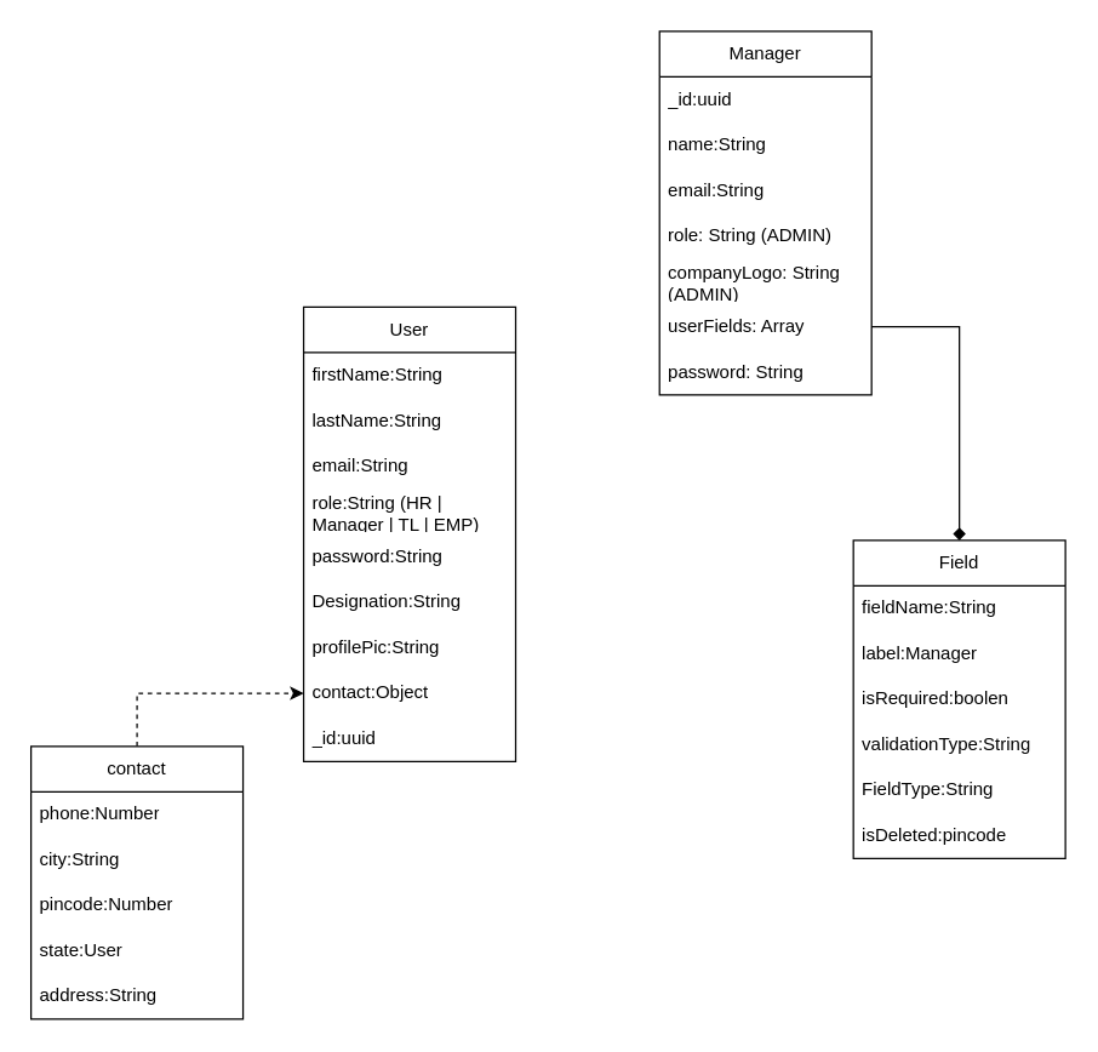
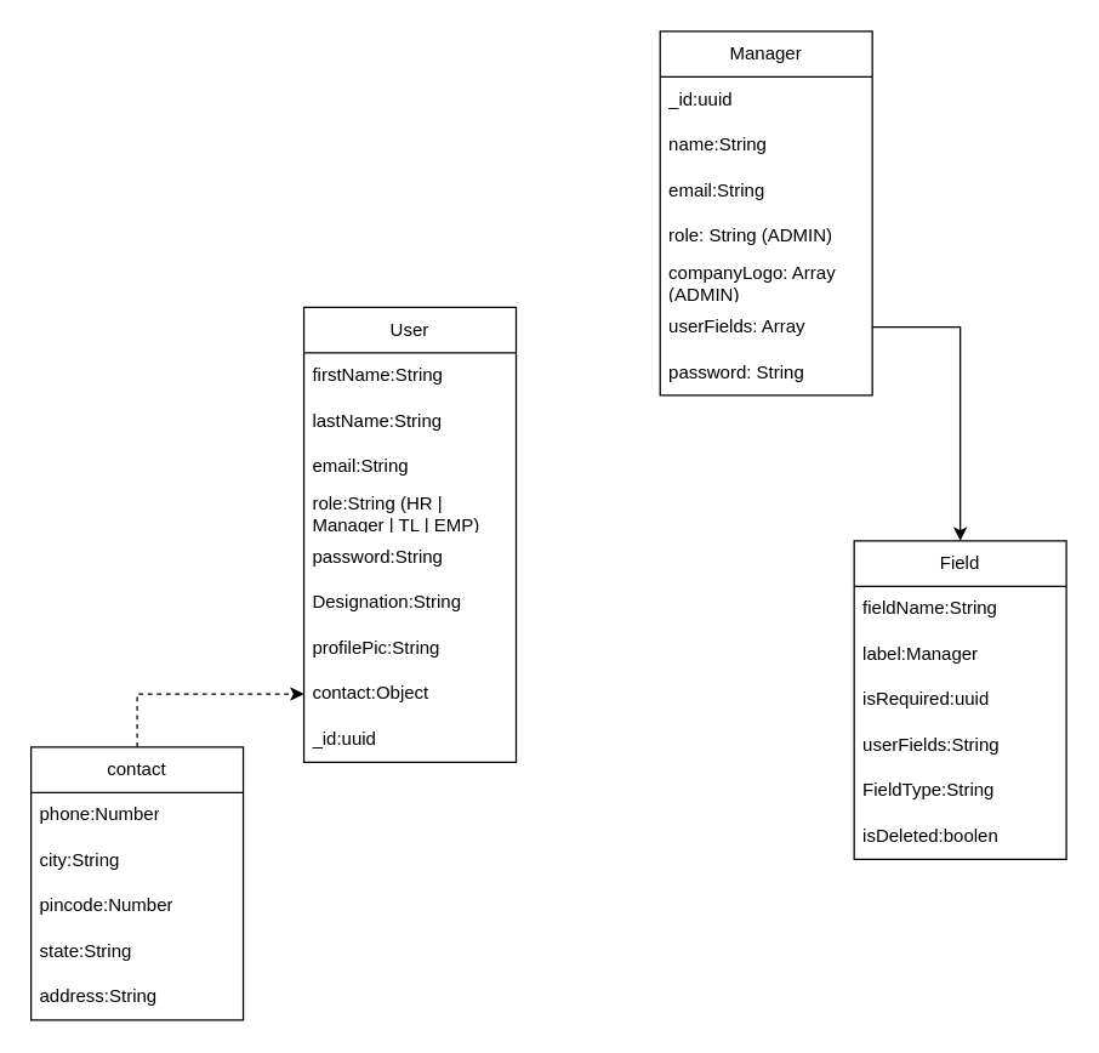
- <mxCell id="24" value="companyLogo: String (ADMIN)" style="text;strokeColor=none;fillColor=none;align=left;verticalAlign=middle;spacingLeft=4;spacingRight=4;overflow=hidden;points=[[0,0.5],[1,0.5]];portConstraint=eastwest;rotatable=0;whiteSpace=wrap;html=1;" parent="19" vertex="1"><mxGeometry y="150" width="140" height="30" as="geometry" /></mxCell>
+ <mxCell id="24" value="companyLogo: Array (ADMIN)" style="text;strokeColor=none;fillColor=none;align=left;verticalAlign=middle;spacingLeft=4;spacingRight=4;overflow=hidden;points=[[0,0.5],[1,0.5]];portConstraint=eastwest;rotatable=0;whiteSpace=wrap;html=1;" parent="19" vertex="1"><mxGeometry y="150" width="140" height="30" as="geometry" /></mxCell>
- <mxCell id="34" style="edgeStyle=orthogonalEdgeStyle;rounded=0;orthogonalLoop=1;jettySize=auto;html=1;entryX=0.5;entryY=0;entryDx=0;entryDy=0;endArrow=diamond;" parent="1" source="25" target="27" edge="1"><mxGeometry relative="1" as="geometry"><mxPoint x="600" y="372" as="targetPoint" /></mxGeometry></mxCell>
+ <mxCell id="34" style="edgeStyle=orthogonalEdgeStyle;rounded=0;orthogonalLoop=1;jettySize=auto;html=1;entryX=0.5;entryY=0;entryDx=0;entryDy=0;" parent="1" source="25" target="27" edge="1"><mxGeometry relative="1" as="geometry"><mxPoint x="600" y="372" as="targetPoint" /></mxGeometry></mxCell>
- <mxCell id="30" value="isRequired:boolen" style="text;strokeColor=none;fillColor=none;align=left;verticalAlign=middle;spacingLeft=4;spacingRight=4;overflow=hidden;points=[[0,0.5],[1,0.5]];portConstraint=eastwest;rotatable=0;whiteSpace=wrap;html=1;" parent="27" vertex="1"><mxGeometry y="90" width="140" height="30" as="geometry" /></mxCell>
+ <mxCell id="30" value="isRequired:uuid" style="text;strokeColor=none;fillColor=none;align=left;verticalAlign=middle;spacingLeft=4;spacingRight=4;overflow=hidden;points=[[0,0.5],[1,0.5]];portConstraint=eastwest;rotatable=0;whiteSpace=wrap;html=1;" parent="27" vertex="1"><mxGeometry y="90" width="140" height="30" as="geometry" /></mxCell>
- <mxCell id="31" value="validationType:String" style="text;strokeColor=none;fillColor=none;align=left;verticalAlign=middle;spacingLeft=4;spacingRight=4;overflow=hidden;points=[[0,0.5],[1,0.5]];portConstraint=eastwest;rotatable=0;whiteSpace=wrap;html=1;" parent="27" vertex="1"><mxGeometry y="120" width="140" height="30" as="geometry" /></mxCell>
+ <mxCell id="31" value="userFields:String" style="text;strokeColor=none;fillColor=none;align=left;verticalAlign=middle;spacingLeft=4;spacingRight=4;overflow=hidden;points=[[0,0.5],[1,0.5]];portConstraint=eastwest;rotatable=0;whiteSpace=wrap;html=1;" parent="27" vertex="1"><mxGeometry y="120" width="140" height="30" as="geometry" /></mxCell>
- <mxCell id="33" value="isDeleted:pincode" style="text;strokeColor=none;fillColor=none;align=left;verticalAlign=middle;spacingLeft=4;spacingRight=4;overflow=hidden;points=[[0,0.5],[1,0.5]];portConstraint=eastwest;rotatable=0;whiteSpace=wrap;html=1;" parent="27" vertex="1"><mxGeometry y="180" width="140" height="30" as="geometry" /></mxCell>
+ <mxCell id="33" value="isDeleted:boolen" style="text;strokeColor=none;fillColor=none;align=left;verticalAlign=middle;spacingLeft=4;spacingRight=4;overflow=hidden;points=[[0,0.5],[1,0.5]];portConstraint=eastwest;rotatable=0;whiteSpace=wrap;html=1;" parent="27" vertex="1"><mxGeometry y="180" width="140" height="30" as="geometry" /></mxCell>
- <mxCell id="17" value="state:User" style="text;strokeColor=none;fillColor=none;align=left;verticalAlign=middle;spacingLeft=4;spacingRight=4;overflow=hidden;points=[[0,0.5],[1,0.5]];portConstraint=eastwest;rotatable=0;whiteSpace=wrap;html=1;" parent="13" vertex="1"><mxGeometry y="120" width="140" height="30" as="geometry" /></mxCell>
+ <mxCell id="17" value="state:String" style="text;strokeColor=none;fillColor=none;align=left;verticalAlign=middle;spacingLeft=4;spacingRight=4;overflow=hidden;points=[[0,0.5],[1,0.5]];portConstraint=eastwest;rotatable=0;whiteSpace=wrap;html=1;" parent="13" vertex="1"><mxGeometry y="120" width="140" height="30" as="geometry" /></mxCell>
